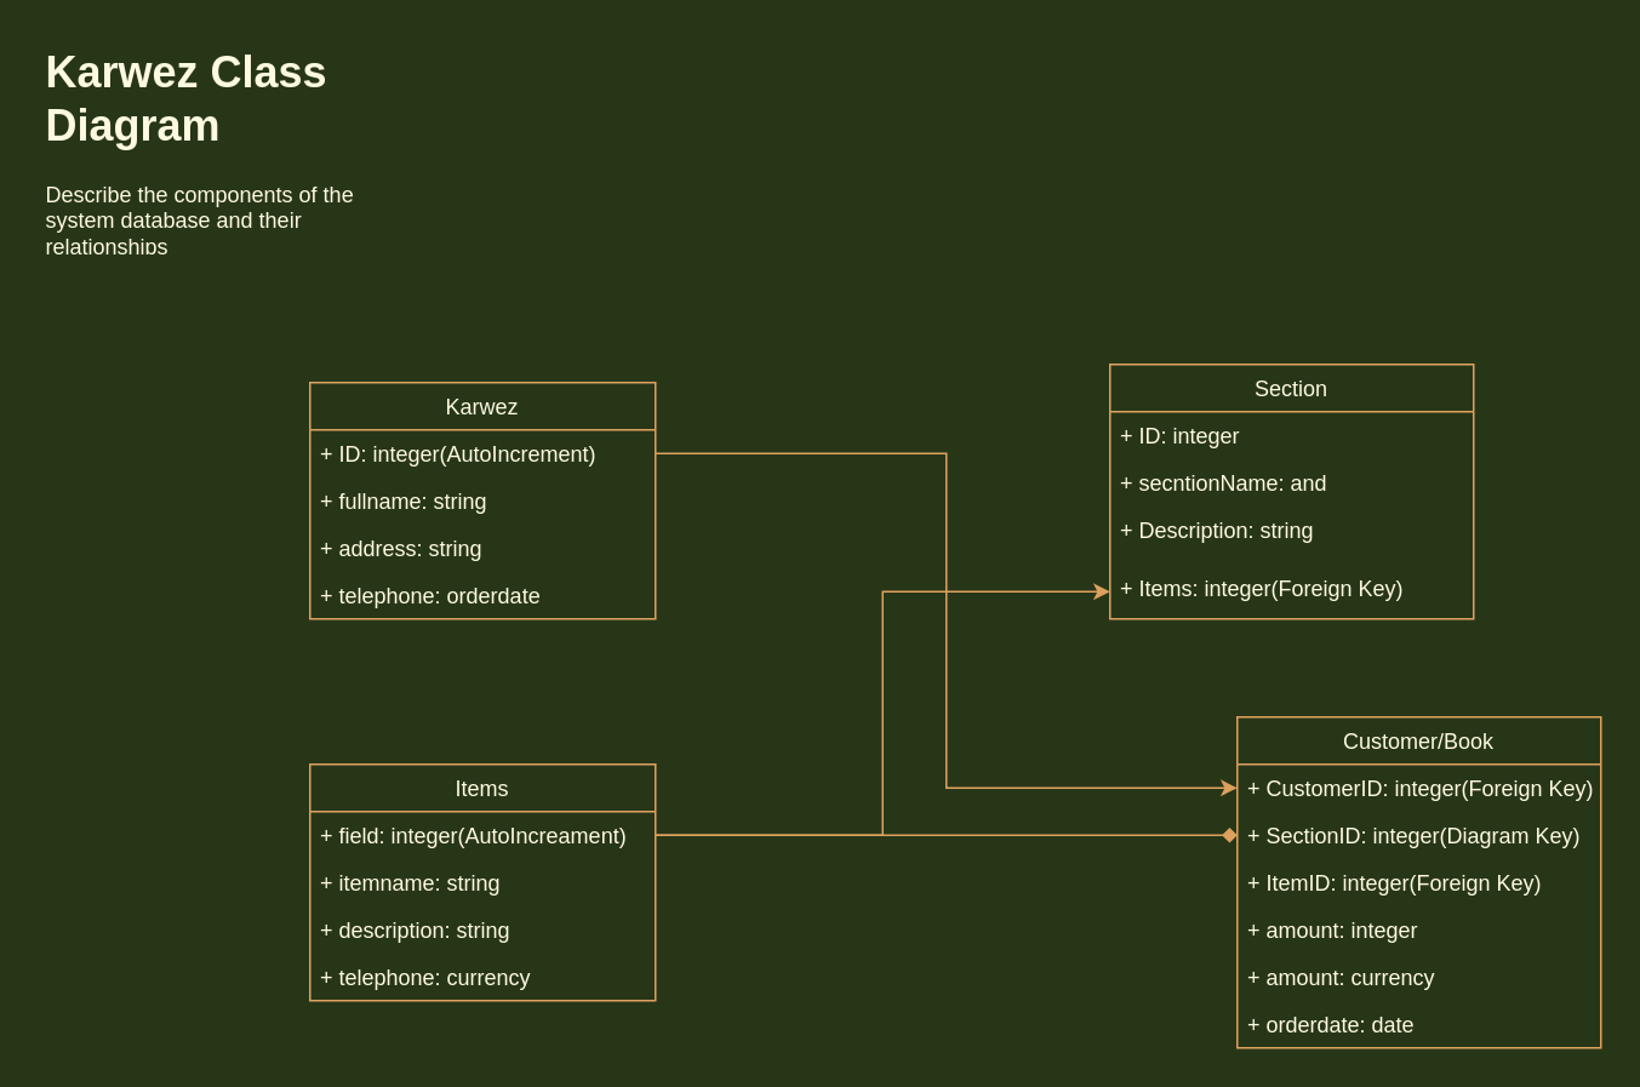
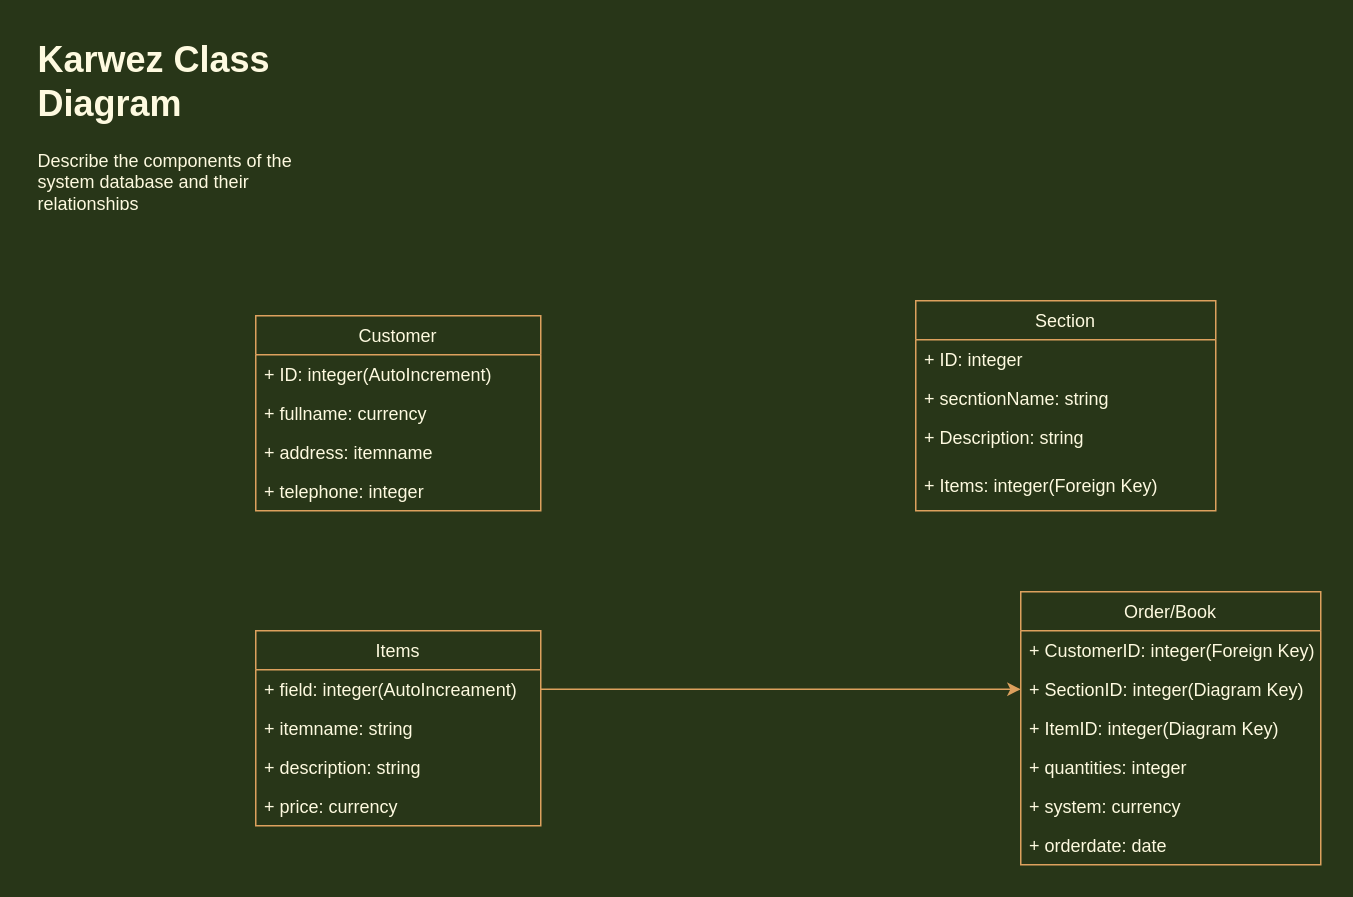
- <mxCell id="3" value="Karwez" style="swimlane;fontStyle=0;childLayout=stackLayout;horizontal=1;startSize=26;fillColor=none;horizontalStack=0;resizeParent=1;resizeParentMax=0;resizeLast=0;collapsible=1;marginBottom=0;strokeColor=#DDA15E;fontColor=#FEFAE0;" parent="1" vertex="1"><mxGeometry x="170" y="210" width="190" height="130" as="geometry" /></mxCell>
+ <mxCell id="3" value="Customer" style="swimlane;fontStyle=0;childLayout=stackLayout;horizontal=1;startSize=26;fillColor=none;horizontalStack=0;resizeParent=1;resizeParentMax=0;resizeLast=0;collapsible=1;marginBottom=0;strokeColor=#DDA15E;fontColor=#FEFAE0;" parent="1" vertex="1"><mxGeometry x="170" y="210" width="190" height="130" as="geometry" /></mxCell>
- <mxCell id="15" value="+ secntionName: and" style="text;strokeColor=none;fillColor=none;align=left;verticalAlign=top;spacingLeft=4;spacingRight=4;overflow=hidden;rotatable=0;points=[[0,0.5],[1,0.5]];portConstraint=eastwest;fontColor=#FEFAE0;" parent="13" vertex="1"><mxGeometry y="52" width="200" height="26" as="geometry" /></mxCell>
+ <mxCell id="15" value="+ secntionName: string" style="text;strokeColor=none;fillColor=none;align=left;verticalAlign=top;spacingLeft=4;spacingRight=4;overflow=hidden;rotatable=0;points=[[0,0.5],[1,0.5]];portConstraint=eastwest;fontColor=#FEFAE0;" parent="13" vertex="1"><mxGeometry y="52" width="200" height="26" as="geometry" /></mxCell>
- <mxCell id="5" value="+ fullname: string" style="text;strokeColor=none;fillColor=none;align=left;verticalAlign=top;spacingLeft=4;spacingRight=4;overflow=hidden;rotatable=0;points=[[0,0.5],[1,0.5]];portConstraint=eastwest;fontColor=#FEFAE0;" parent="3" vertex="1"><mxGeometry y="52" width="190" height="26" as="geometry" /></mxCell>
+ <mxCell id="5" value="+ fullname: currency" style="text;strokeColor=none;fillColor=none;align=left;verticalAlign=top;spacingLeft=4;spacingRight=4;overflow=hidden;rotatable=0;points=[[0,0.5],[1,0.5]];portConstraint=eastwest;fontColor=#FEFAE0;" parent="3" vertex="1"><mxGeometry y="52" width="190" height="26" as="geometry" /></mxCell>
- <mxCell id="6" value="+ address: string" style="text;strokeColor=none;fillColor=none;align=left;verticalAlign=top;spacingLeft=4;spacingRight=4;overflow=hidden;rotatable=0;points=[[0,0.5],[1,0.5]];portConstraint=eastwest;fontColor=#FEFAE0;" parent="3" vertex="1"><mxGeometry y="78" width="190" height="26" as="geometry" /></mxCell>
+ <mxCell id="6" value="+ address: itemname" style="text;strokeColor=none;fillColor=none;align=left;verticalAlign=top;spacingLeft=4;spacingRight=4;overflow=hidden;rotatable=0;points=[[0,0.5],[1,0.5]];portConstraint=eastwest;fontColor=#FEFAE0;" parent="3" vertex="1"><mxGeometry y="78" width="190" height="26" as="geometry" /></mxCell>
- <mxCell id="7" value="+ telephone: orderdate" style="text;strokeColor=none;fillColor=none;align=left;verticalAlign=top;spacingLeft=4;spacingRight=4;overflow=hidden;rotatable=0;points=[[0,0.5],[1,0.5]];portConstraint=eastwest;fontColor=#FEFAE0;" parent="3" vertex="1"><mxGeometry y="104" width="190" height="26" as="geometry" /></mxCell>
+ <mxCell id="7" value="+ telephone: integer" style="text;strokeColor=none;fillColor=none;align=left;verticalAlign=top;spacingLeft=4;spacingRight=4;overflow=hidden;rotatable=0;points=[[0,0.5],[1,0.5]];portConstraint=eastwest;fontColor=#FEFAE0;" parent="3" vertex="1"><mxGeometry y="104" width="190" height="26" as="geometry" /></mxCell>
- <mxCell id="27" style="edgeStyle=orthogonalEdgeStyle;rounded=0;orthogonalLoop=1;jettySize=auto;html=1;exitX=1;exitY=0.5;exitDx=0;exitDy=0;entryX=0;entryY=0.5;entryDx=0;entryDy=0;labelBackgroundColor=#283618;strokeColor=#DDA15E;fontColor=#FEFAE0;" parent="1" source="9" target="17" edge="1"><mxGeometry relative="1" as="geometry" /></mxCell>
- <mxCell id="25" style="edgeStyle=orthogonalEdgeStyle;rounded=0;orthogonalLoop=1;jettySize=auto;html=1;exitX=1;exitY=0.5;exitDx=0;exitDy=0;entryX=0;entryY=0.5;entryDx=0;entryDy=0;labelBackgroundColor=#283618;strokeColor=#DDA15E;fontColor=#FEFAE0;" parent="1" source="4" target="19" edge="1"><mxGeometry relative="1" as="geometry" /></mxCell>
- <mxCell id="18" value="Customer/Book" style="swimlane;fontStyle=0;childLayout=stackLayout;horizontal=1;startSize=26;fillColor=none;horizontalStack=0;resizeParent=1;resizeParentMax=0;resizeLast=0;collapsible=1;marginBottom=0;strokeColor=#DDA15E;fontColor=#FEFAE0;" parent="1" vertex="1"><mxGeometry x="680" y="394" width="200" height="182" as="geometry" /></mxCell>
+ <mxCell id="18" value="Order/Book" style="swimlane;fontStyle=0;childLayout=stackLayout;horizontal=1;startSize=26;fillColor=none;horizontalStack=0;resizeParent=1;resizeParentMax=0;resizeLast=0;collapsible=1;marginBottom=0;strokeColor=#DDA15E;fontColor=#FEFAE0;" parent="1" vertex="1"><mxGeometry x="680" y="394" width="200" height="182" as="geometry" /></mxCell>
- <mxCell id="26" style="edgeStyle=orthogonalEdgeStyle;rounded=0;orthogonalLoop=1;jettySize=auto;html=1;entryX=0;entryY=0.5;entryDx=0;entryDy=0;exitX=1;exitY=0.5;exitDx=0;exitDy=0;labelBackgroundColor=#283618;strokeColor=#DDA15E;fontColor=#FEFAE0;endArrow=diamond;" parent="1" source="9" target="20" edge="1"><mxGeometry relative="1" as="geometry"><mxPoint x="420" y="459" as="sourcePoint" /></mxGeometry></mxCell>
+ <mxCell id="26" style="edgeStyle=orthogonalEdgeStyle;rounded=0;orthogonalLoop=1;jettySize=auto;html=1;entryX=0;entryY=0.5;entryDx=0;entryDy=0;exitX=1;exitY=0.5;exitDx=0;exitDy=0;labelBackgroundColor=#283618;strokeColor=#DDA15E;fontColor=#FEFAE0;" parent="1" source="9" target="20" edge="1"><mxGeometry relative="1" as="geometry"><mxPoint x="420" y="459" as="sourcePoint" /></mxGeometry></mxCell>
- <mxCell id="21" value="+ ItemID: integer(Foreign Key)" style="text;strokeColor=none;fillColor=none;align=left;verticalAlign=top;spacingLeft=4;spacingRight=4;overflow=hidden;rotatable=0;points=[[0,0.5],[1,0.5]];portConstraint=eastwest;fontColor=#FEFAE0;" parent="18" vertex="1"><mxGeometry y="78" width="200" height="26" as="geometry" /></mxCell>
+ <mxCell id="21" value="+ ItemID: integer(Diagram Key)" style="text;strokeColor=none;fillColor=none;align=left;verticalAlign=top;spacingLeft=4;spacingRight=4;overflow=hidden;rotatable=0;points=[[0,0.5],[1,0.5]];portConstraint=eastwest;fontColor=#FEFAE0;" parent="18" vertex="1"><mxGeometry y="78" width="200" height="26" as="geometry" /></mxCell>
- <mxCell id="22" value="+ amount: integer" style="text;strokeColor=none;fillColor=none;align=left;verticalAlign=top;spacingLeft=4;spacingRight=4;overflow=hidden;rotatable=0;points=[[0,0.5],[1,0.5]];portConstraint=eastwest;fontColor=#FEFAE0;" parent="18" vertex="1"><mxGeometry y="104" width="200" height="26" as="geometry" /></mxCell>
+ <mxCell id="22" value="+ quantities: integer" style="text;strokeColor=none;fillColor=none;align=left;verticalAlign=top;spacingLeft=4;spacingRight=4;overflow=hidden;rotatable=0;points=[[0,0.5],[1,0.5]];portConstraint=eastwest;fontColor=#FEFAE0;" parent="18" vertex="1"><mxGeometry y="104" width="200" height="26" as="geometry" /></mxCell>
- <mxCell id="12" value="+ telephone: currency" style="text;strokeColor=none;fillColor=none;align=left;verticalAlign=top;spacingLeft=4;spacingRight=4;overflow=hidden;rotatable=0;points=[[0,0.5],[1,0.5]];portConstraint=eastwest;fontColor=#FEFAE0;" parent="8" vertex="1"><mxGeometry y="104" width="190" height="26" as="geometry" /></mxCell>
+ <mxCell id="12" value="+ price: currency" style="text;strokeColor=none;fillColor=none;align=left;verticalAlign=top;spacingLeft=4;spacingRight=4;overflow=hidden;rotatable=0;points=[[0,0.5],[1,0.5]];portConstraint=eastwest;fontColor=#FEFAE0;" parent="8" vertex="1"><mxGeometry y="104" width="190" height="26" as="geometry" /></mxCell>
- <mxCell id="23" value="+ amount: currency" style="text;strokeColor=none;fillColor=none;align=left;verticalAlign=top;spacingLeft=4;spacingRight=4;overflow=hidden;rotatable=0;points=[[0,0.5],[1,0.5]];portConstraint=eastwest;fontColor=#FEFAE0;" parent="18" vertex="1"><mxGeometry y="130" width="200" height="26" as="geometry" /></mxCell>
+ <mxCell id="23" value="+ system: currency" style="text;strokeColor=none;fillColor=none;align=left;verticalAlign=top;spacingLeft=4;spacingRight=4;overflow=hidden;rotatable=0;points=[[0,0.5],[1,0.5]];portConstraint=eastwest;fontColor=#FEFAE0;" parent="18" vertex="1"><mxGeometry y="130" width="200" height="26" as="geometry" /></mxCell>
